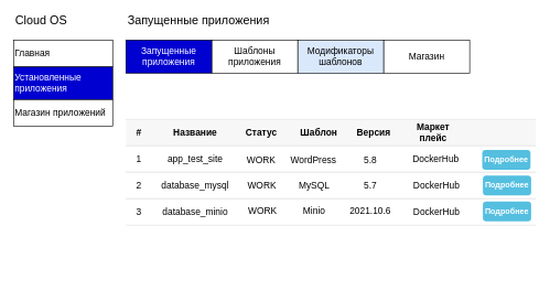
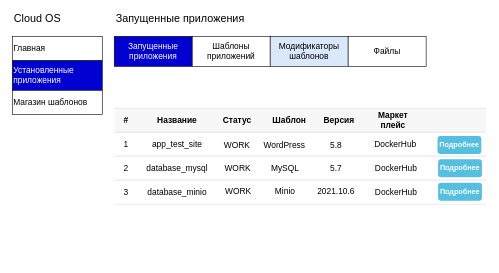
- <mxCell id="8" value="Шаблоны&lt;br&gt;приложения" style="rounded=0;whiteSpace=wrap;html=1;labelBackgroundColor=none;fillColor=#ffffff;fontSize=14;fontColor=#000000;align=center;" vertex="1" parent="1"><mxGeometry x="320" y="60" width="130" height="50" as="geometry" /></mxCell>
+ <mxCell id="8" value="Шаблоны&lt;br&gt;приложений" style="rounded=0;whiteSpace=wrap;html=1;labelBackgroundColor=none;fillColor=#ffffff;fontSize=14;fontColor=#000000;align=center;" vertex="1" parent="1"><mxGeometry x="320" y="60" width="130" height="50" as="geometry" /></mxCell>
- <mxCell id="43" value="Магазин" style="rounded=0;whiteSpace=wrap;html=1;labelBackgroundColor=none;fillColor=#ffffff;fontSize=14;fontColor=#000000;align=center;" vertex="1" parent="1"><mxGeometry x="580" y="60" width="130" height="50" as="geometry" /></mxCell>
+ <mxCell id="43" value="Файлы" style="rounded=0;whiteSpace=wrap;html=1;labelBackgroundColor=none;fillColor=#ffffff;fontSize=14;fontColor=#000000;align=center;" vertex="1" parent="1"><mxGeometry x="580" y="60" width="130" height="50" as="geometry" /></mxCell>
- <mxCell id="4" value="Магазин приложений" style="rounded=0;whiteSpace=wrap;html=1;fontSize=14;align=left;labelBackgroundColor=none;fillColor=#ffffff;fontColor=#000000;" vertex="1" parent="1"><mxGeometry x="20" y="150" width="150" height="40" as="geometry" /></mxCell>
+ <mxCell id="4" value="Магазин шаблонов" style="rounded=0;whiteSpace=wrap;html=1;fontSize=14;align=left;labelBackgroundColor=none;fillColor=#ffffff;fontColor=#000000;" vertex="1" parent="1"><mxGeometry x="20" y="150" width="150" height="40" as="geometry" /></mxCell>
